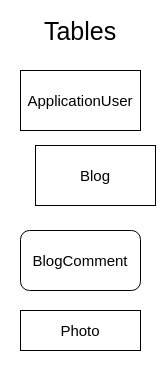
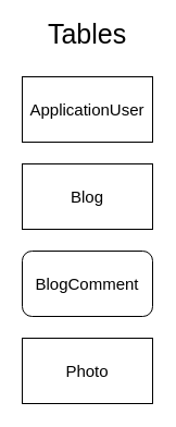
- <mxCell id="4" value="Blog" style="rounded=0;whiteSpace=wrap;html=1;fontSize=15;" parent="1" vertex="1"><mxGeometry x="35" y="145" width="120" height="60" as="geometry" /></mxCell>
+ <mxCell id="4" value="Blog" style="rounded=0;whiteSpace=wrap;html=1;fontSize=15;" parent="1" vertex="1"><mxGeometry x="20" y="150" width="120" height="60" as="geometry" /></mxCell>
- <mxCell id="6" value="Photo" style="rounded=0;whiteSpace=wrap;html=1;fontSize=15;" parent="1" vertex="1"><mxGeometry x="20" y="310" width="120" height="40" as="geometry" /></mxCell>
+ <mxCell id="6" value="Photo" style="rounded=0;whiteSpace=wrap;html=1;fontSize=15;" parent="1" vertex="1"><mxGeometry x="20" y="310" width="120" height="60" as="geometry" /></mxCell>
